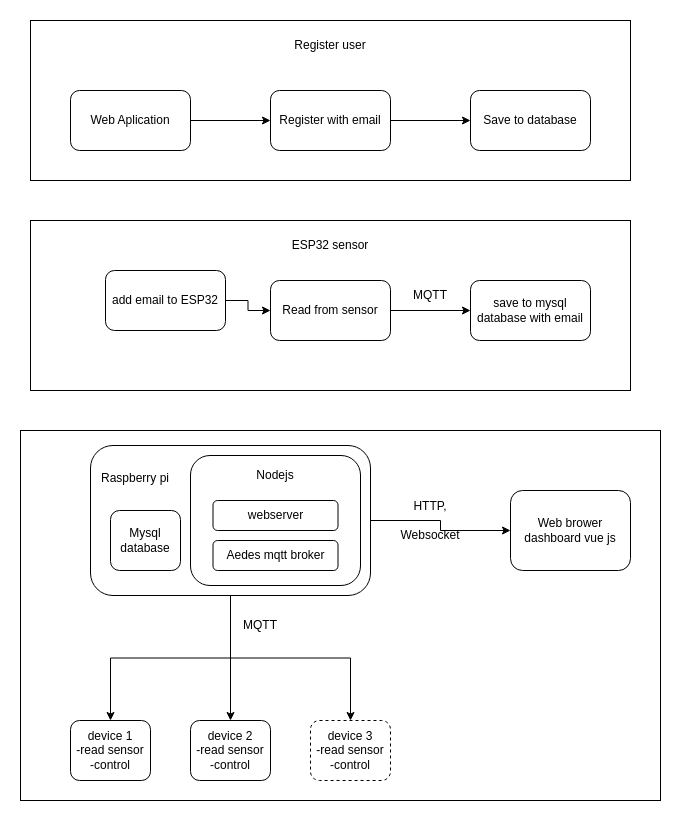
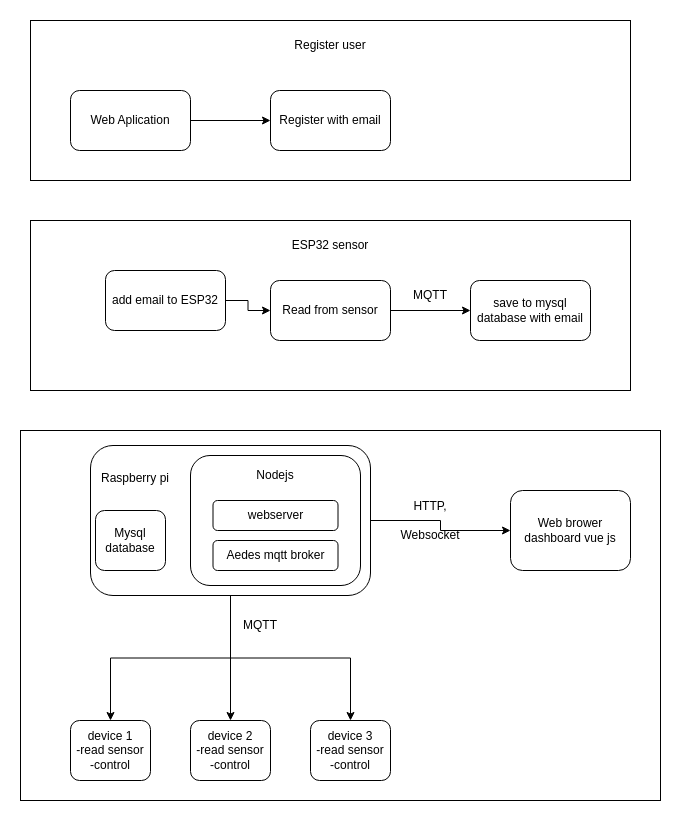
- <mxCell id="7" value="" style="edgeStyle=orthogonalEdgeStyle;rounded=0;orthogonalLoop=1;jettySize=auto;html=1;" edge="1" parent="1" source="8" target="9"><mxGeometry relative="1" as="geometry" /></mxCell>
- <mxCell id="9" value="Save to database" style="rounded=1;whiteSpace=wrap;html=1;" vertex="1" parent="1"><mxGeometry x="470" y="90" width="120" height="60" as="geometry" /></mxCell>
- <mxCell id="26" value="Mysql database" style="rounded=1;whiteSpace=wrap;html=1;" vertex="1" parent="24"><mxGeometry x="20" y="25" width="70" height="60" as="geometry" /></mxCell>
+ <mxCell id="26" value="Mysql database" style="rounded=1;whiteSpace=wrap;html=1;" vertex="1" parent="24"><mxGeometry x="5" y="25" width="70" height="60" as="geometry" /></mxCell>
- <mxCell id="20" value="device 3&lt;div&gt;-read sensor&lt;/div&gt;&lt;div&gt;-control&lt;/div&gt;" style="rounded=1;whiteSpace=wrap;html=1;dashed=1;" vertex="1" parent="1"><mxGeometry x="310" y="720" width="80" height="60" as="geometry" /></mxCell>
+ <mxCell id="20" value="device 3&lt;div&gt;-read sensor&lt;/div&gt;&lt;div&gt;-control&lt;/div&gt;" style="rounded=1;whiteSpace=wrap;html=1;" vertex="1" parent="1"><mxGeometry x="310" y="720" width="80" height="60" as="geometry" /></mxCell>
